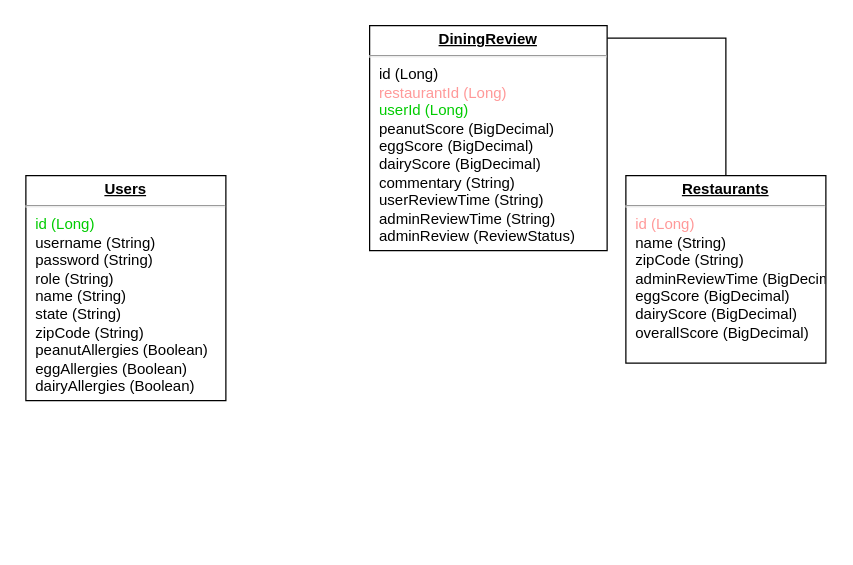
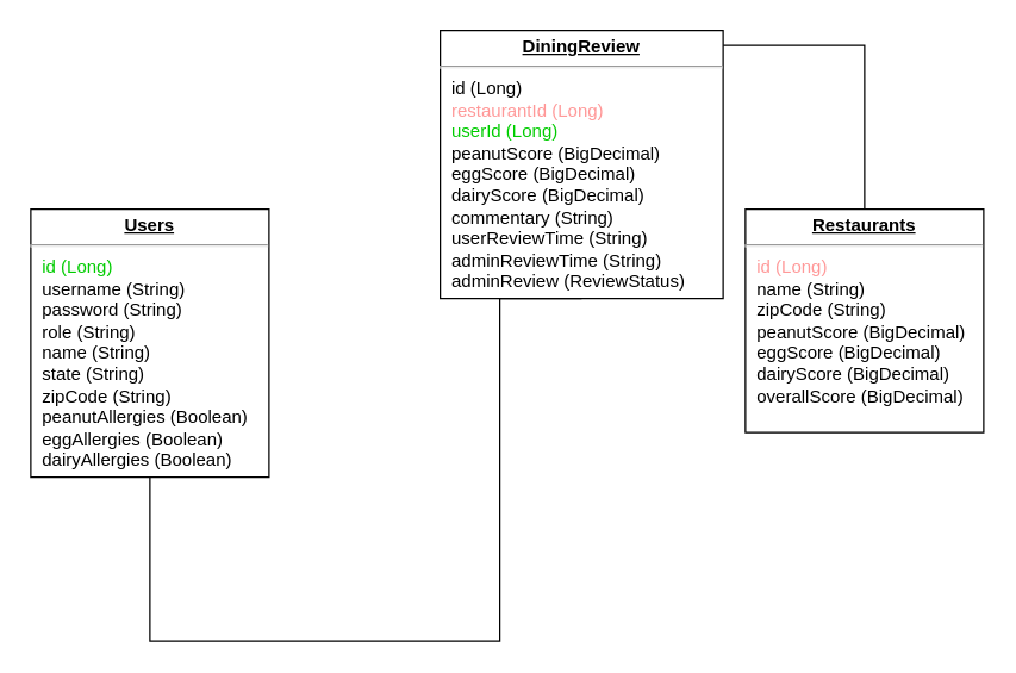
- <mxCell id="4" value="&lt;p style=&quot;margin: 0px ; margin-top: 4px ; text-align: center ; text-decoration: underline&quot;&gt;&lt;b&gt;Restaurants&lt;/b&gt;&lt;/p&gt;&lt;hr&gt;&lt;p style=&quot;margin: 0px ; margin-left: 8px&quot;&gt;&lt;font color=&quot;#ff9999&quot;&gt;id (Long)&lt;/font&gt;&lt;/p&gt;&lt;p style=&quot;margin: 0px ; margin-left: 8px&quot;&gt;name (String)&lt;/p&gt;&lt;p style=&quot;margin: 0px ; margin-left: 8px&quot;&gt;zipCode (String)&lt;/p&gt;&lt;p style=&quot;margin: 0px ; margin-left: 8px&quot;&gt;adminReviewTime (BigDecimal)&lt;/p&gt;&lt;p style=&quot;margin: 0px ; margin-left: 8px&quot;&gt;eggScore (BigDecimal)&lt;/p&gt;&lt;p style=&quot;margin: 0px ; margin-left: 8px&quot;&gt;dairyScore (BigDecimal)&lt;/p&gt;&lt;p style=&quot;margin: 0px ; margin-left: 8px&quot;&gt;overallScore (BigDecimal)&lt;/p&gt;" style="verticalAlign=top;align=left;overflow=fill;fontSize=12;fontFamily=Helvetica;html=1;rounded=0;shadow=0;comic=0;labelBackgroundColor=none;strokeWidth=1" parent="1" vertex="1"><mxGeometry x="500" y="140" width="160" height="150" as="geometry" /></mxCell>
+ <mxCell id="4" value="&lt;p style=&quot;margin: 0px ; margin-top: 4px ; text-align: center ; text-decoration: underline&quot;&gt;&lt;b&gt;Restaurants&lt;/b&gt;&lt;/p&gt;&lt;hr&gt;&lt;p style=&quot;margin: 0px ; margin-left: 8px&quot;&gt;&lt;font color=&quot;#ff9999&quot;&gt;id (Long)&lt;/font&gt;&lt;/p&gt;&lt;p style=&quot;margin: 0px ; margin-left: 8px&quot;&gt;name (String)&lt;/p&gt;&lt;p style=&quot;margin: 0px ; margin-left: 8px&quot;&gt;zipCode (String)&lt;/p&gt;&lt;p style=&quot;margin: 0px ; margin-left: 8px&quot;&gt;peanutScore (BigDecimal)&lt;/p&gt;&lt;p style=&quot;margin: 0px ; margin-left: 8px&quot;&gt;eggScore (BigDecimal)&lt;/p&gt;&lt;p style=&quot;margin: 0px ; margin-left: 8px&quot;&gt;dairyScore (BigDecimal)&lt;/p&gt;&lt;p style=&quot;margin: 0px ; margin-left: 8px&quot;&gt;overallScore (BigDecimal)&lt;/p&gt;" style="verticalAlign=top;align=left;overflow=fill;fontSize=12;fontFamily=Helvetica;html=1;rounded=0;shadow=0;comic=0;labelBackgroundColor=none;strokeWidth=1" parent="1" vertex="1"><mxGeometry x="500" y="140" width="160" height="150" as="geometry" /></mxCell>
+ <mxCell id="6" style="edgeStyle=orthogonalEdgeStyle;rounded=0;html=1;labelBackgroundColor=none;endArrow=none;endFill=0;endSize=8;fontFamily=Verdana;fontSize=12;align=left;entryX=0.5;entryY=1;entryDx=0;entryDy=0;exitX=0.5;exitY=1;exitDx=0;exitDy=0;" parent="1" source="5" target="3" edge="1"><mxGeometry relative="1" as="geometry"><Array as="points"><mxPoint x="100" y="430" /><mxPoint x="335" y="430" /></Array><mxPoint x="345" y="150" as="sourcePoint" /><mxPoint x="590" y="150" as="targetPoint" /></mxGeometry></mxCell>
